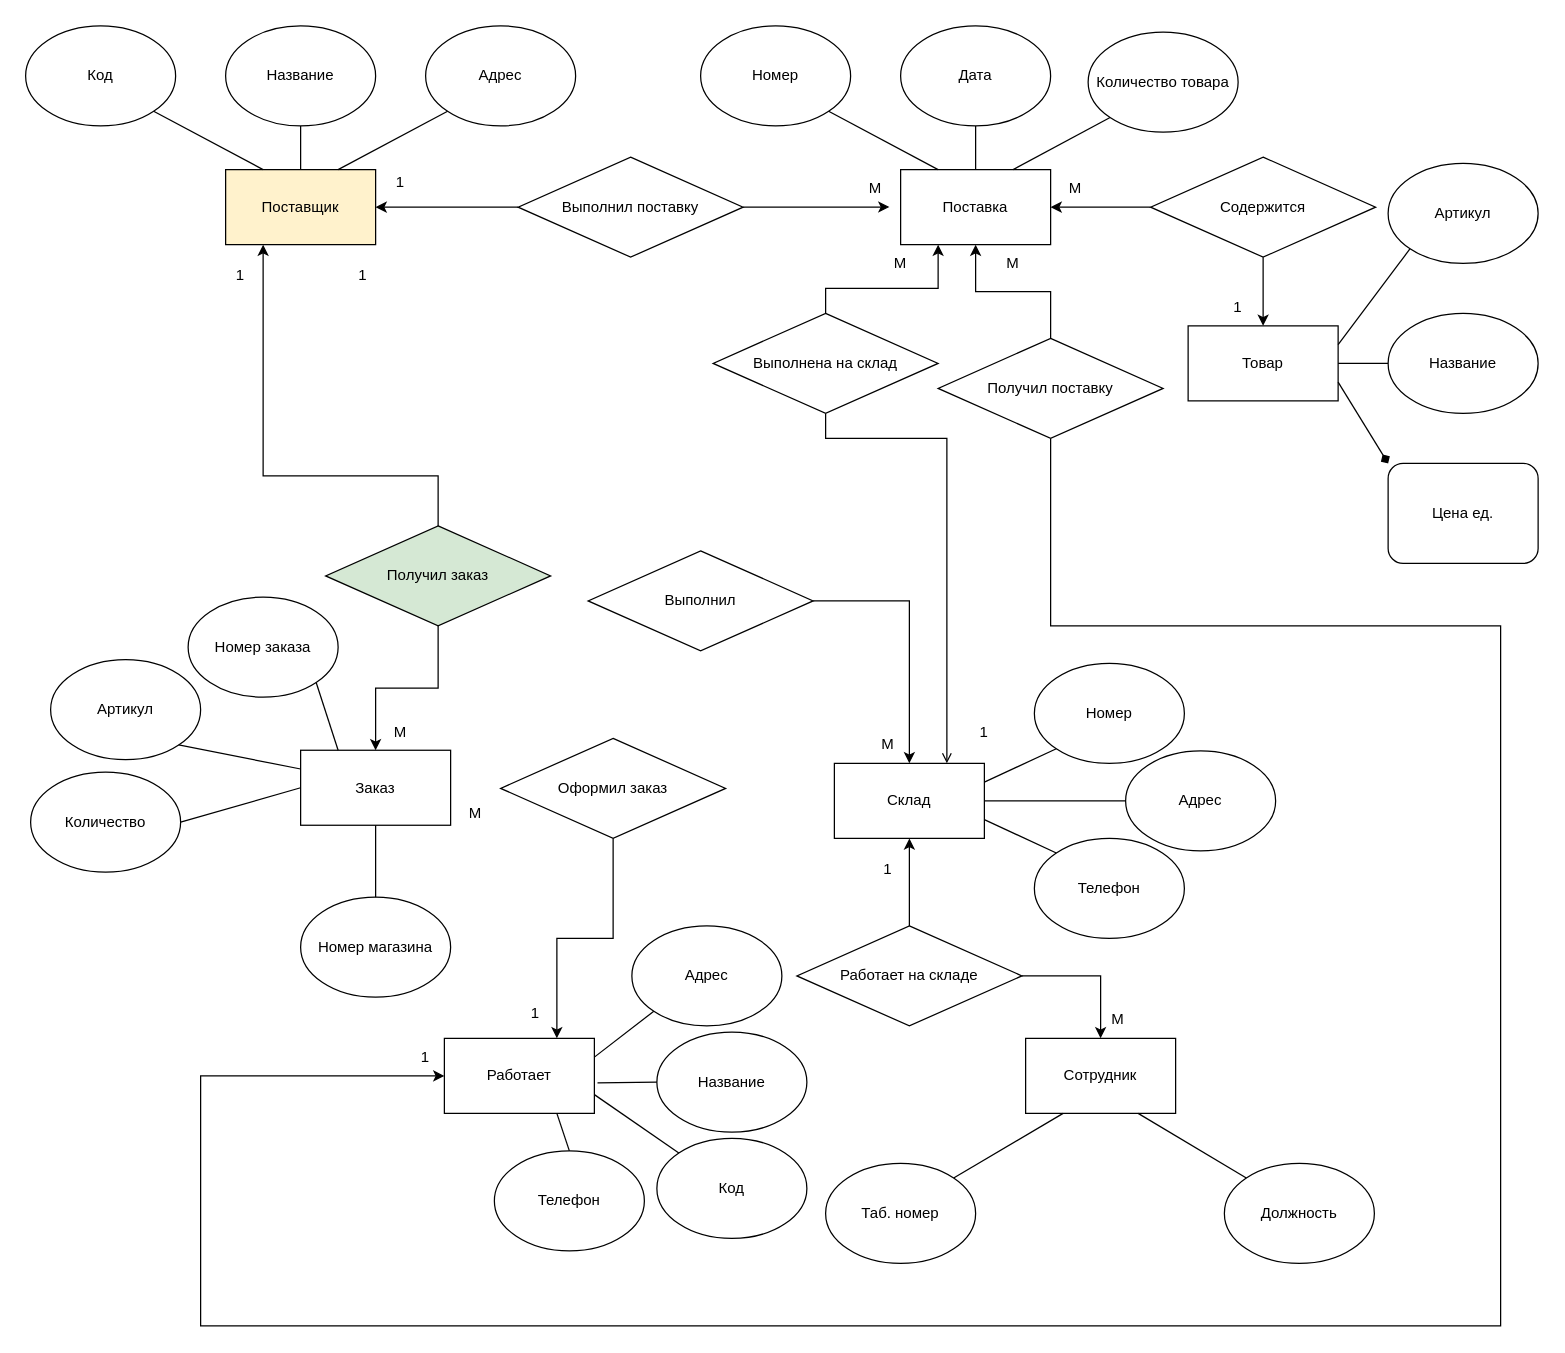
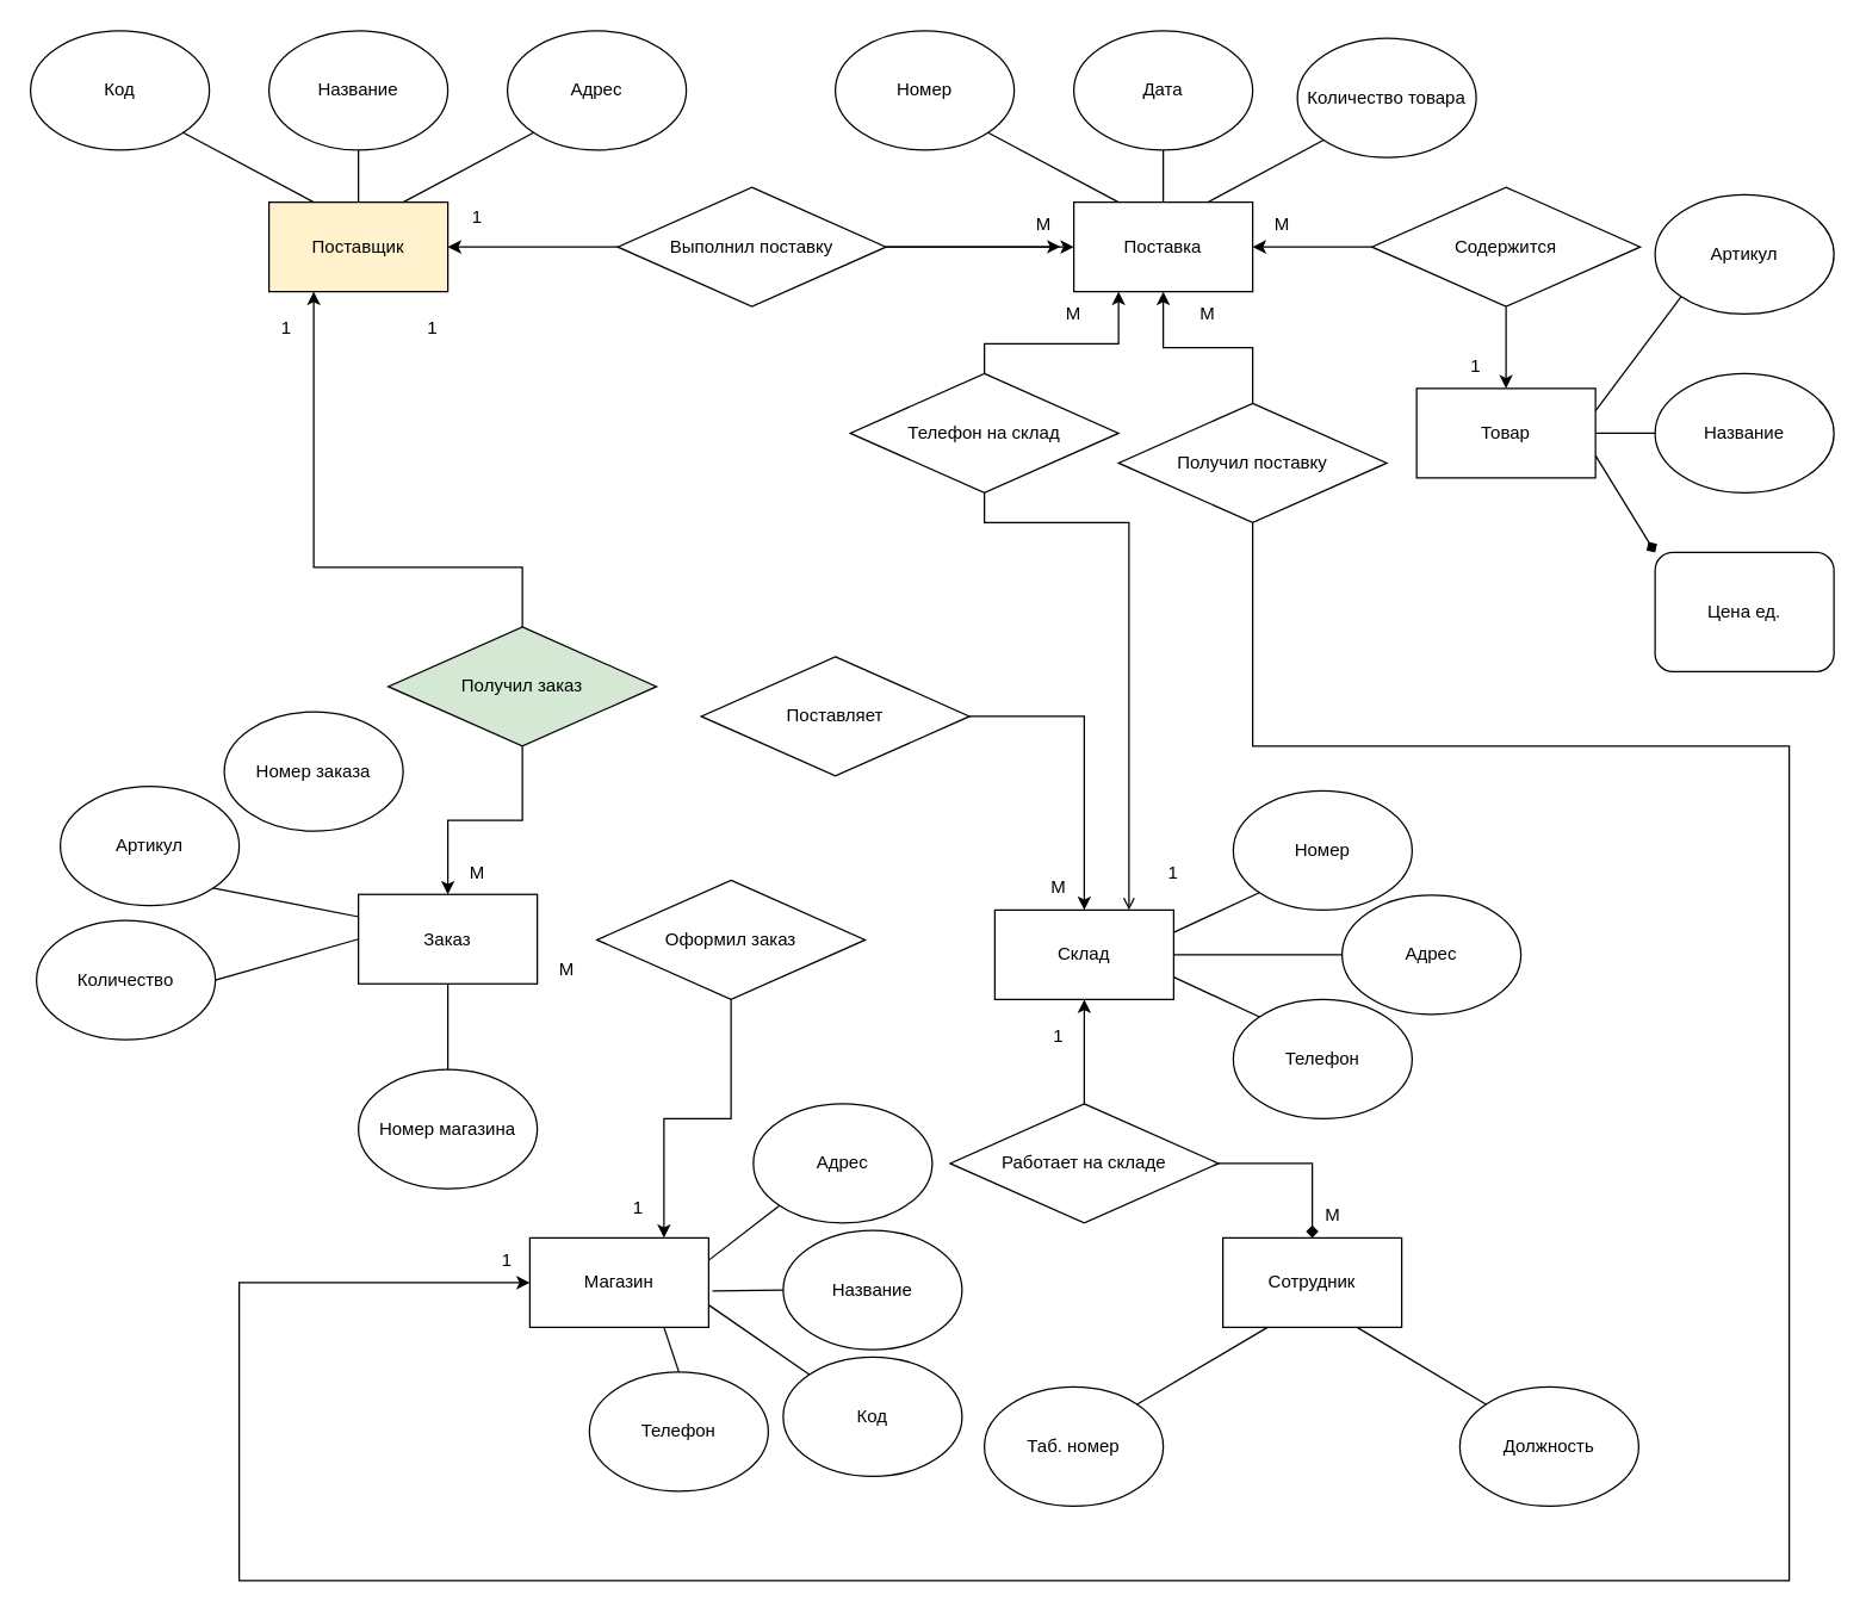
+ <mxCell id="3" style="edgeStyle=orthogonalEdgeStyle;rounded=0;orthogonalLoop=1;jettySize=auto;html=1;entryX=0;entryY=0.5;entryDx=0;entryDy=0;" edge="1" parent="1" source="4" target="19"><mxGeometry relative="1" as="geometry" /></mxCell>
- <mxCell id="51" value="Выполнена на склад" style="rhombus;whiteSpace=wrap;html=1;" vertex="1" parent="1"><mxGeometry x="570" y="250" width="180" height="80" as="geometry" /></mxCell>
+ <mxCell id="51" value="Телефон на склад" style="rhombus;whiteSpace=wrap;html=1;" vertex="1" parent="1"><mxGeometry x="570" y="250" width="180" height="80" as="geometry" /></mxCell>
- <mxCell id="11" value="Выполнил" style="rhombus;whiteSpace=wrap;html=1;" vertex="1" parent="5"><mxGeometry x="-37" y="-40" width="180" height="80" as="geometry" /></mxCell>
+ <mxCell id="11" value="Поставляет" style="rhombus;whiteSpace=wrap;html=1;" vertex="1" parent="5"><mxGeometry x="-37" y="-40" width="180" height="80" as="geometry" /></mxCell>
- <mxCell id="83" value="" style="endArrow=none;html=1;rounded=0;entryX=1;entryY=1;entryDx=0;entryDy=0;exitX=0.25;exitY=0;exitDx=0;exitDy=0;" edge="1" parent="74" source="75" target="77"><mxGeometry x="570" y="542.5" width="50" height="50" as="geometry"><mxPoint x="390" y="762.5" as="sourcePoint" /><mxPoint x="440" y="712.5" as="targetPoint" /></mxGeometry></mxCell>
- <mxCell id="72" style="edgeStyle=orthogonalEdgeStyle;rounded=0;orthogonalLoop=1;jettySize=auto;html=1;entryX=0.5;entryY=0;entryDx=0;entryDy=0;" edge="1" parent="1" source="7" target="67"><mxGeometry relative="1" as="geometry" /></mxCell>
+ <mxCell id="72" style="edgeStyle=orthogonalEdgeStyle;rounded=0;orthogonalLoop=1;jettySize=auto;html=1;entryX=0.5;entryY=0;entryDx=0;entryDy=0;endArrow=diamond;" edge="1" parent="1" source="7" target="67"><mxGeometry relative="1" as="geometry" /></mxCell>
- <mxCell id="53" value="Работает" style="rounded=0;whiteSpace=wrap;html=1;" vertex="1" parent="52"><mxGeometry y="90" width="120" height="60" as="geometry" /></mxCell>
+ <mxCell id="53" value="Магазин" style="rounded=0;whiteSpace=wrap;html=1;" vertex="1" parent="52"><mxGeometry y="90" width="120" height="60" as="geometry" /></mxCell>
